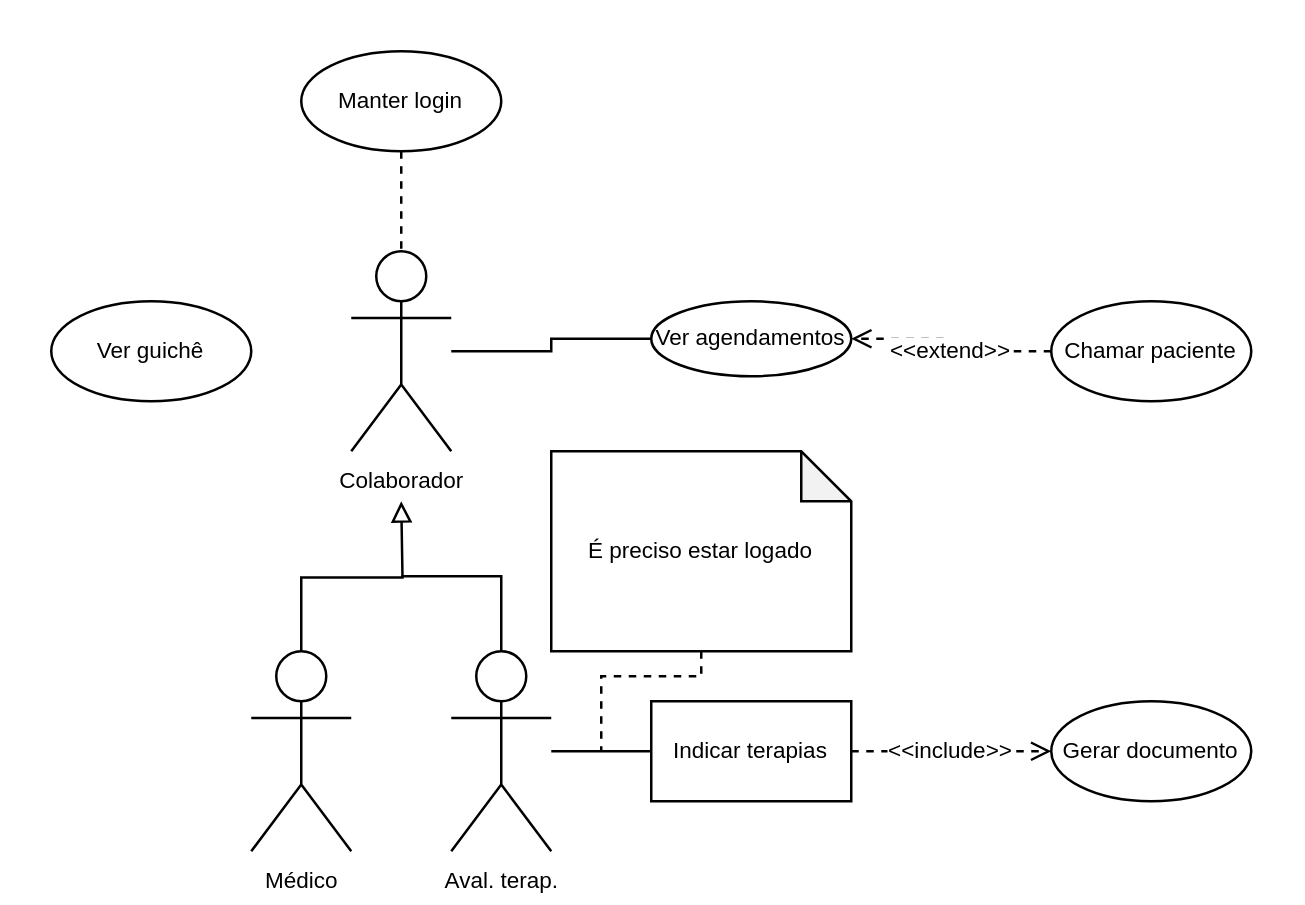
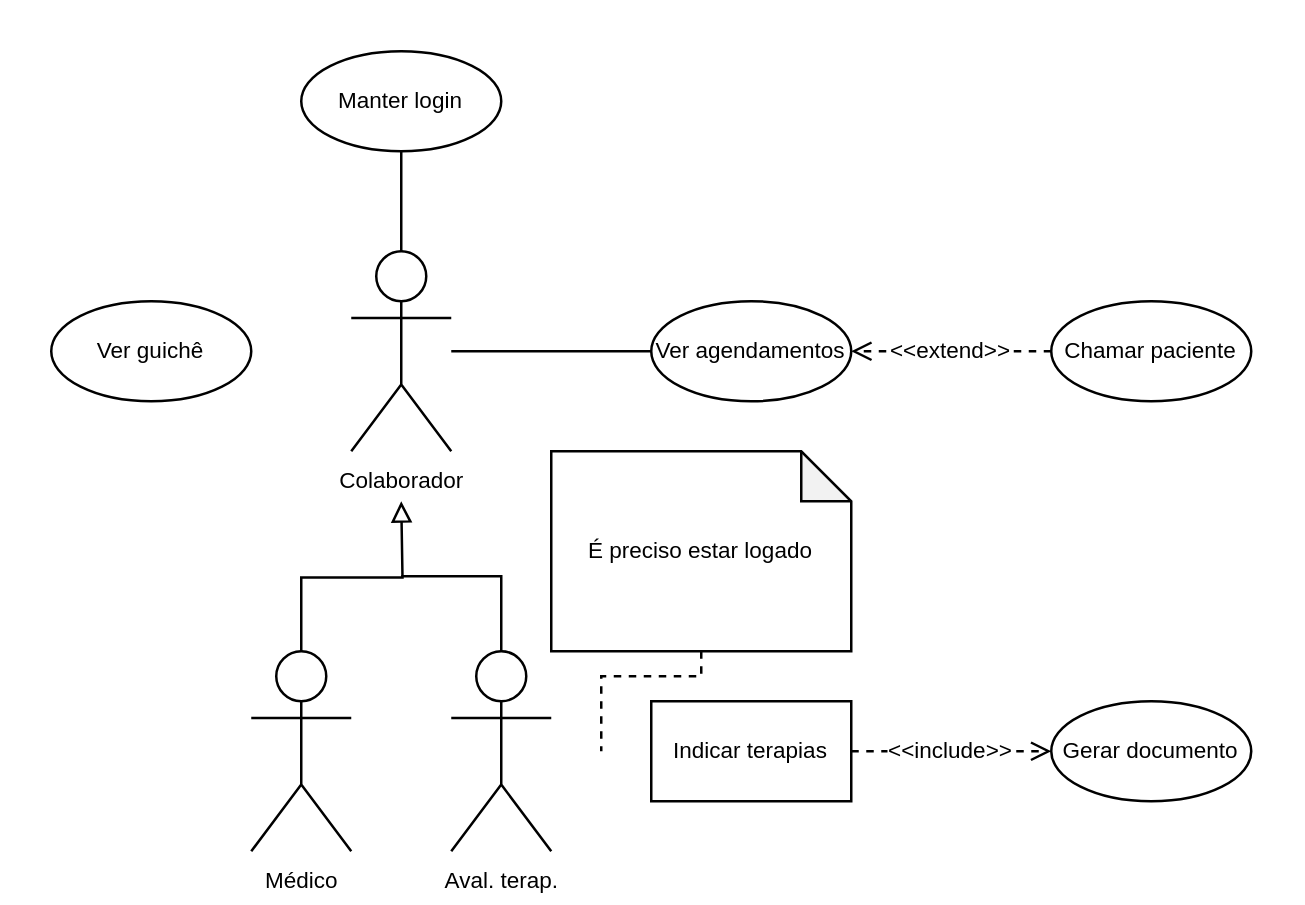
- <mxCell id="7" value="" style="edgeStyle=orthogonalEdgeStyle;rounded=0;html=1;fontFamily=Helvetica;fontSize=9;startArrow=none;startFill=0;endArrow=none;endFill=0;dashed=1;" edge="1" parent="1" source="8" target="2"><mxGeometry relative="1" as="geometry" /></mxCell>
+ <mxCell id="7" value="" style="edgeStyle=orthogonalEdgeStyle;rounded=0;html=1;fontFamily=Helvetica;fontSize=9;startArrow=none;startFill=0;endArrow=none;endFill=0;" edge="1" parent="1" source="8" target="2"><mxGeometry relative="1" as="geometry" /></mxCell>
- <mxCell id="11" value="Ver agendamentos" style="ellipse;whiteSpace=wrap;html=1;fontSize=9;fontStyle=0" vertex="1" parent="1"><mxGeometry x="260" y="120" width="80" height="30" as="geometry" /></mxCell>
+ <mxCell id="11" value="Ver agendamentos" style="ellipse;whiteSpace=wrap;html=1;fontSize=9;fontStyle=0" vertex="1" parent="1"><mxGeometry x="260" y="120" width="80" height="40" as="geometry" /></mxCell>
- <mxCell id="12" style="edgeStyle=none;rounded=0;html=1;fontFamily=Comic Sans MS;fontSize=9;endArrow=none;endFill=0;" edge="1" parent="1" source="14" target="6"><mxGeometry relative="1" as="geometry" /></mxCell>
